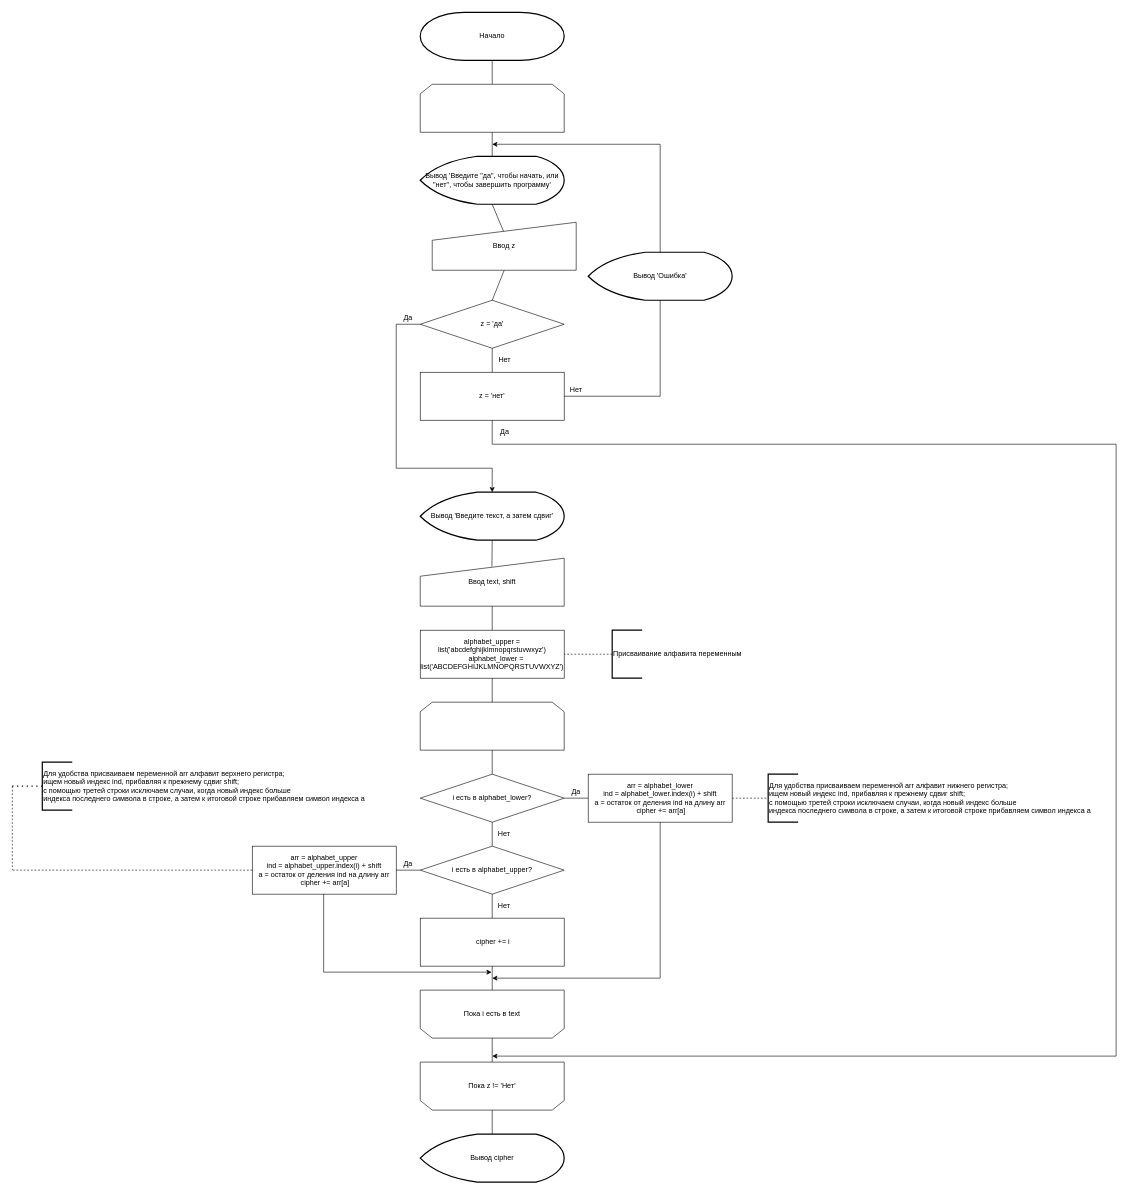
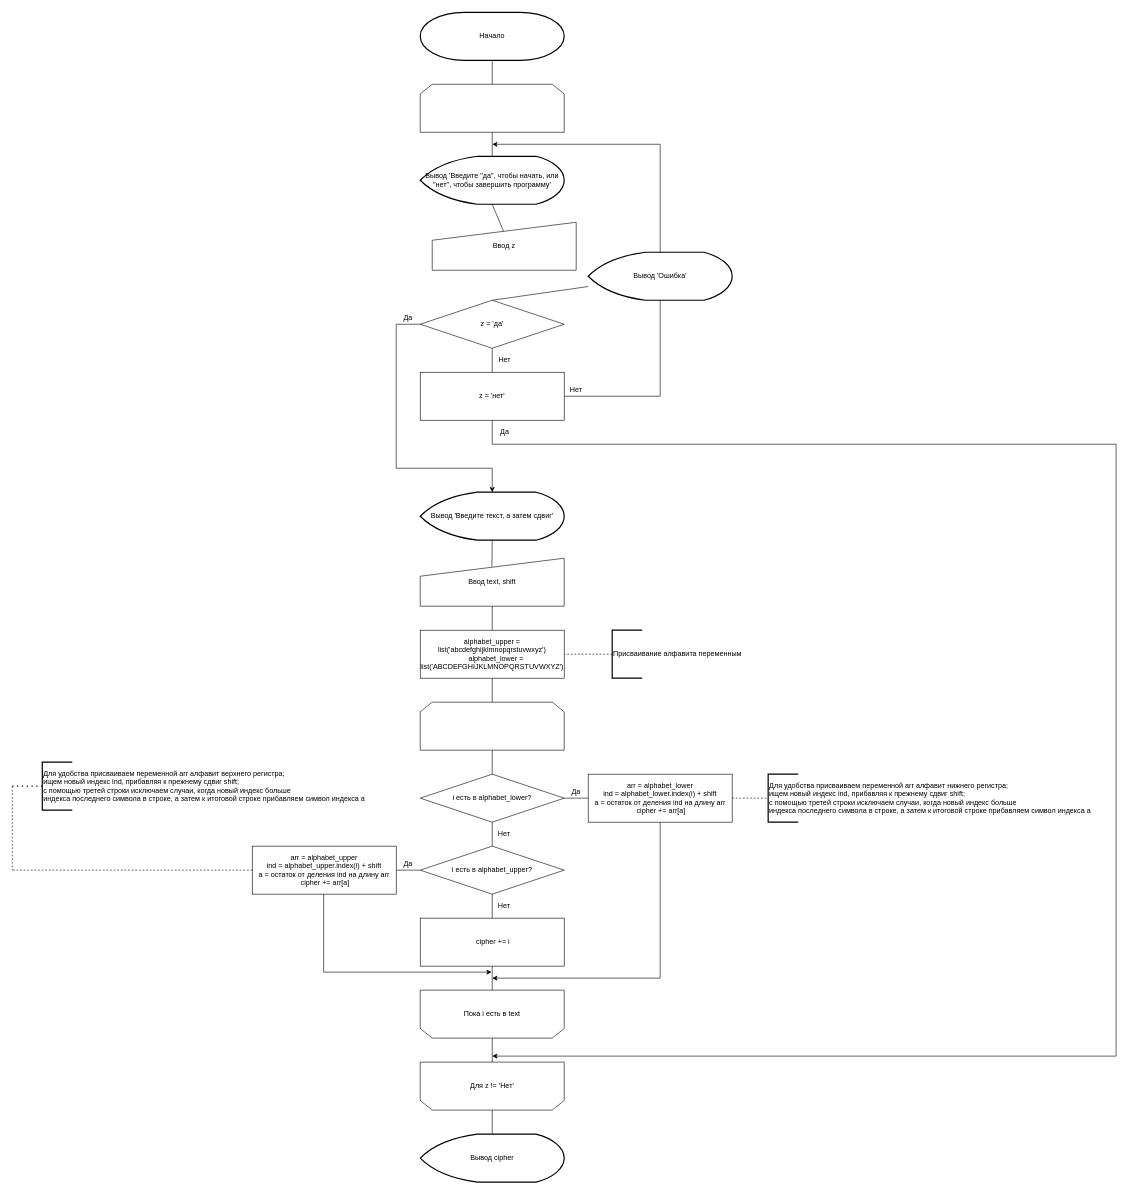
- <mxCell id="42" value="" style="endArrow=none;html=1;entryX=0.5;entryY=1;entryDx=0;entryDy=0;exitX=0.5;exitY=0;exitDx=0;exitDy=0;" edge="1" parent="1" source="37" target="41"><mxGeometry width="50" height="50" relative="1" as="geometry"><mxPoint x="620" y="630" as="sourcePoint" /><mxPoint x="670" y="580" as="targetPoint" /></mxGeometry></mxCell>
+ <mxCell id="42" value="" style="endArrow=none;html=1;exitX=0.5;exitY=0;exitDx=0;exitDy=0;" edge="1" parent="1" source="37" target="43"><mxGeometry width="50" height="50" relative="1" as="geometry"><mxPoint x="620" y="630" as="sourcePoint" /><mxPoint x="670" y="580" as="targetPoint" /></mxGeometry></mxCell>
- <mxCell id="32" value="Пока z != 'Нет'" style="shape=loopLimit;whiteSpace=wrap;html=1;flipH=0;flipV=1;" vertex="1" parent="1"><mxGeometry x="700" y="1770" width="240" height="80" as="geometry" /></mxCell>
+ <mxCell id="32" value="Для z != 'Нет'" style="shape=loopLimit;whiteSpace=wrap;html=1;flipH=0;flipV=1;" vertex="1" parent="1"><mxGeometry x="700" y="1770" width="240" height="80" as="geometry" /></mxCell>
